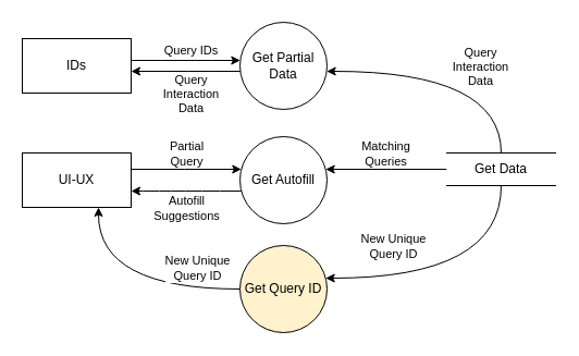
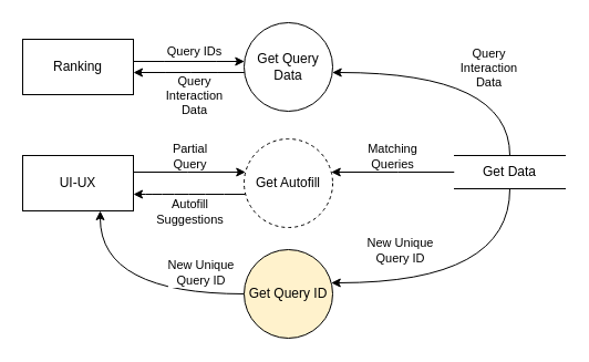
- <mxCell id="7" value="IDs" style="rounded=0;whiteSpace=wrap;html=1;" vertex="1" parent="1"><mxGeometry x="20" y="35" width="100" height="50" as="geometry" /></mxCell>
+ <mxCell id="7" value="Ranking" style="rounded=0;whiteSpace=wrap;html=1;" vertex="1" parent="1"><mxGeometry x="20" y="35" width="100" height="50" as="geometry" /></mxCell>
- <mxCell id="23" value="Get Partial Data" style="ellipse;whiteSpace=wrap;html=1;aspect=fixed;" vertex="1" parent="1"><mxGeometry x="220" y="20" width="80" height="80" as="geometry" /></mxCell>
+ <mxCell id="23" value="Get Query Data" style="ellipse;whiteSpace=wrap;html=1;aspect=fixed;" vertex="1" parent="1"><mxGeometry x="220" y="20" width="80" height="80" as="geometry" /></mxCell>
- <mxCell id="20" value="Get Autofill" style="ellipse;whiteSpace=wrap;html=1;aspect=fixed;" vertex="1" parent="1"><mxGeometry x="220" y="125" width="80" height="80" as="geometry" /></mxCell>
+ <mxCell id="20" value="Get Autofill" style="ellipse;whiteSpace=wrap;html=1;aspect=fixed;dashed=1;" vertex="1" parent="1"><mxGeometry x="220" y="125" width="80" height="80" as="geometry" /></mxCell>
